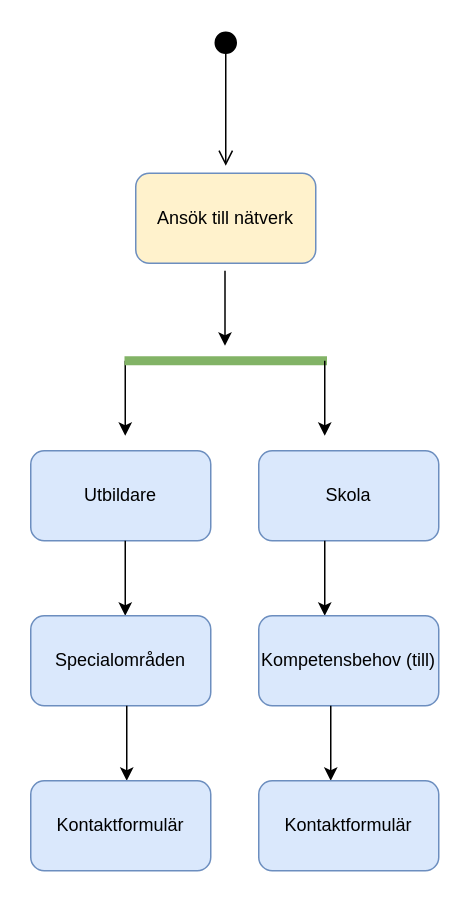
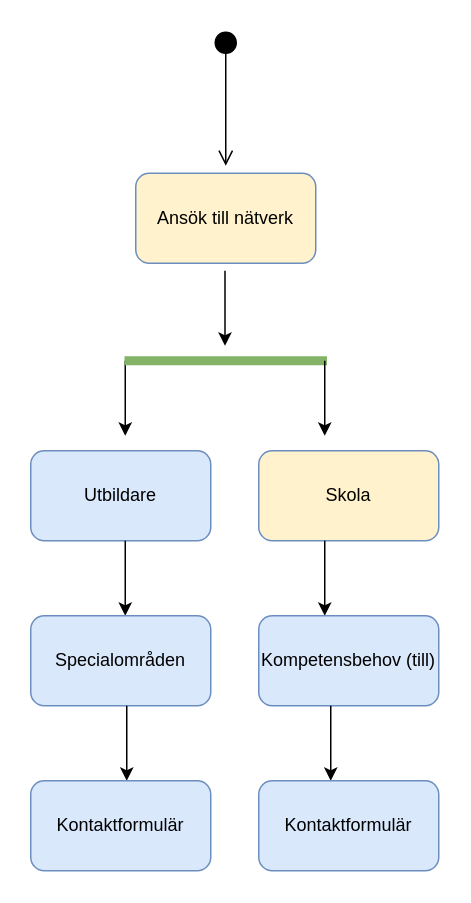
- <mxCell id="9" value="Skola" style="rounded=1;whiteSpace=wrap;html=1;fillColor=#dae8fc;strokeColor=#6c8ebf;" vertex="1" parent="1"><mxGeometry x="172" y="300" width="120" height="60" as="geometry" /></mxCell>
+ <mxCell id="9" value="Skola" style="rounded=1;whiteSpace=wrap;html=1;fillColor=#fff2cc;strokeColor=#6c8ebf;" vertex="1" parent="1"><mxGeometry x="172" y="300" width="120" height="60" as="geometry" /></mxCell>
